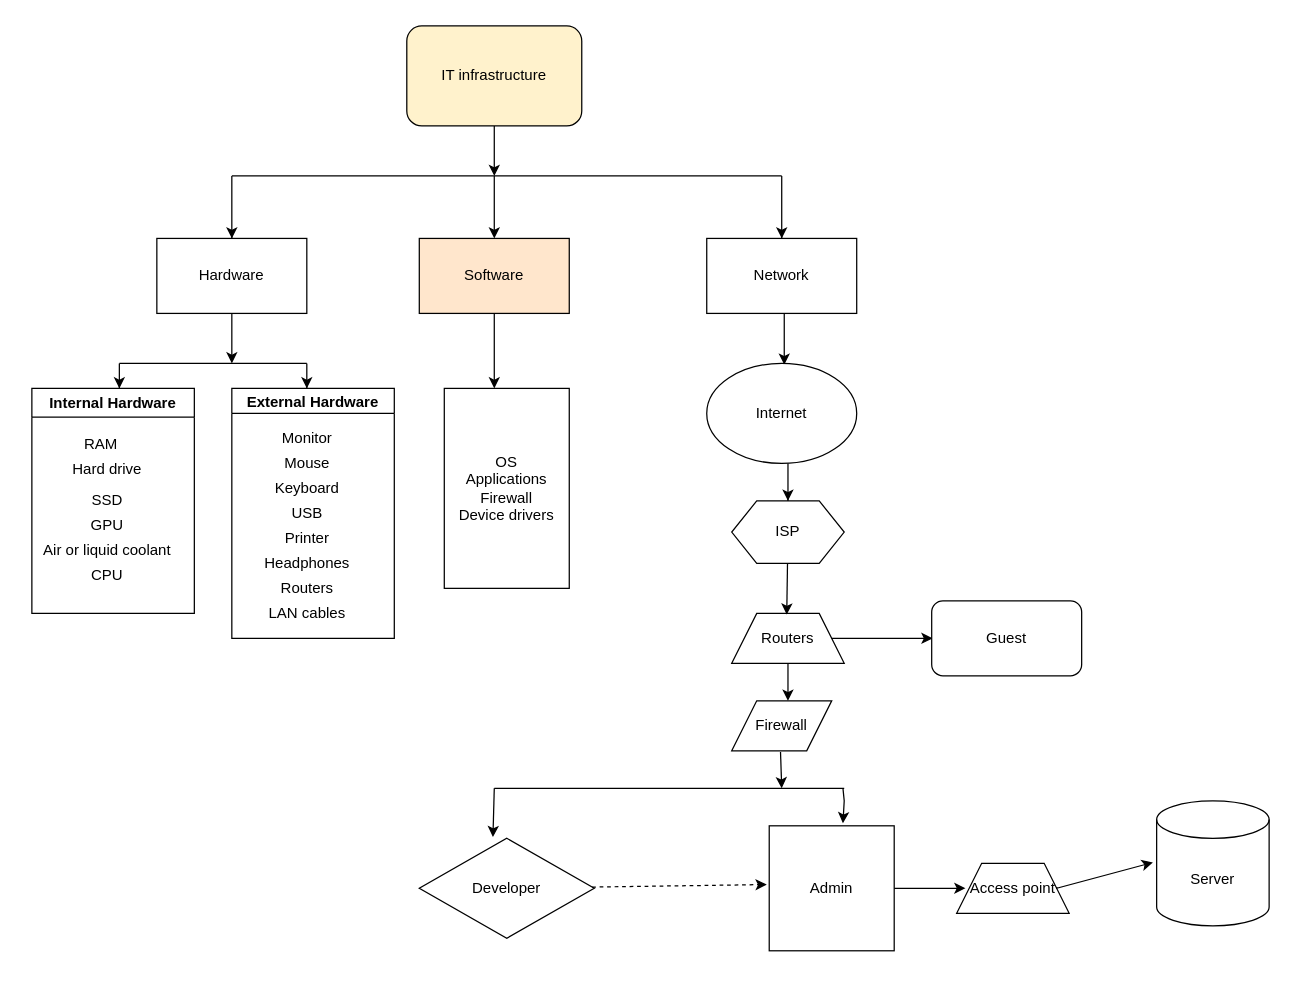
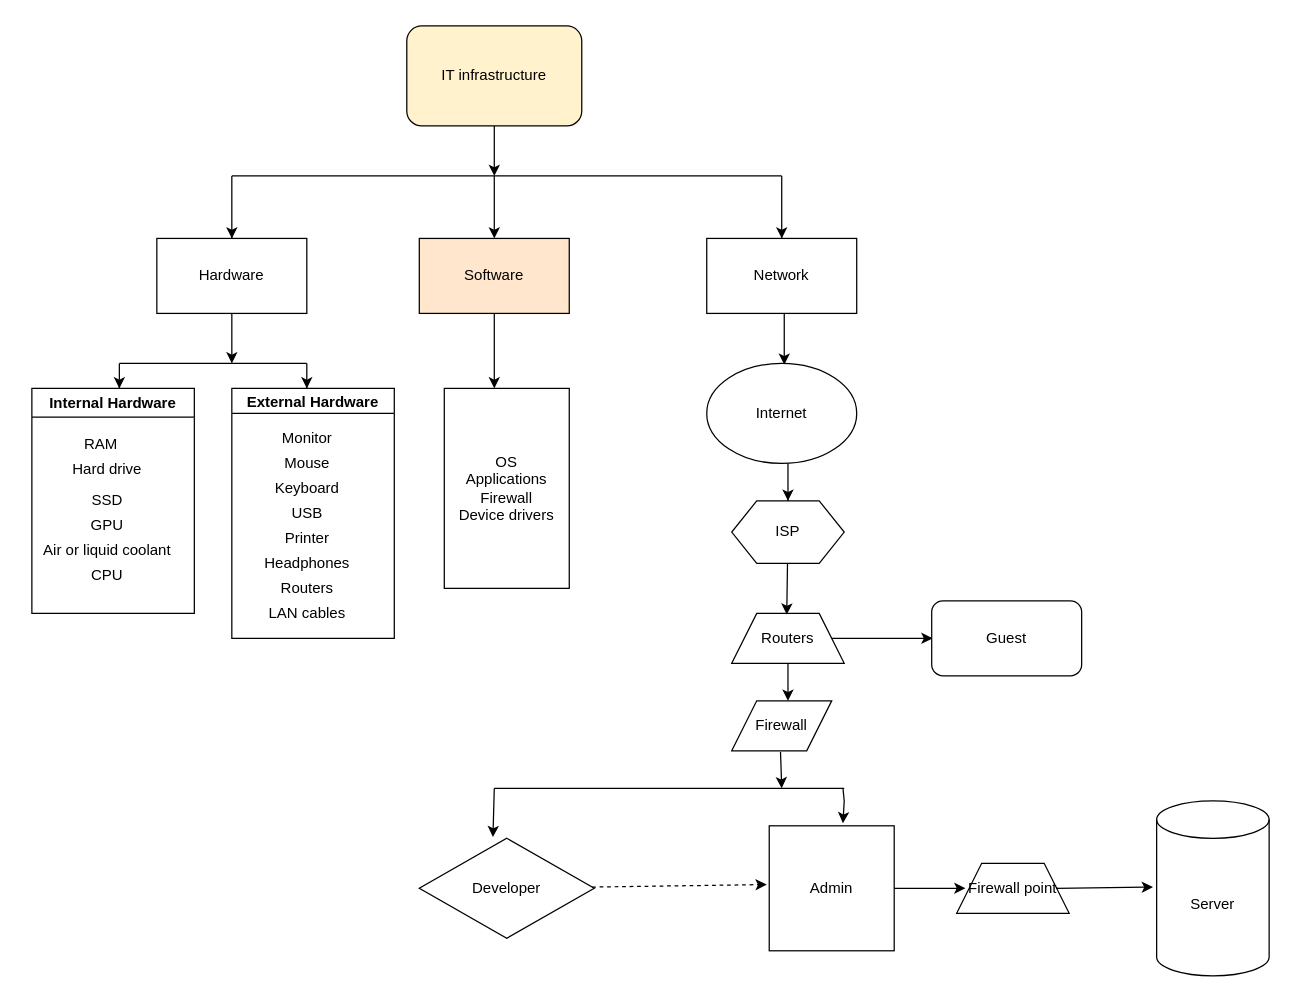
- <mxCell id="43" value="Server" style="shape=cylinder3;whiteSpace=wrap;html=1;boundedLbl=1;backgroundOutline=1;size=15;" vertex="1" parent="1"><mxGeometry x="925" y="640" width="90" height="100" as="geometry" /></mxCell>
+ <mxCell id="43" value="Server" style="shape=cylinder3;whiteSpace=wrap;html=1;boundedLbl=1;backgroundOutline=1;size=15;" vertex="1" parent="1"><mxGeometry x="925" y="640" width="90" height="140" as="geometry" /></mxCell>
- <mxCell id="44" value="Access point" style="shape=trapezoid;perimeter=trapezoidPerimeter;whiteSpace=wrap;html=1;fixedSize=1;" vertex="1" parent="1"><mxGeometry x="765" y="690" width="90" height="40" as="geometry" /></mxCell>
+ <mxCell id="44" value="Firewall point" style="shape=trapezoid;perimeter=trapezoidPerimeter;whiteSpace=wrap;html=1;fixedSize=1;" vertex="1" parent="1"><mxGeometry x="765" y="690" width="90" height="40" as="geometry" /></mxCell>
